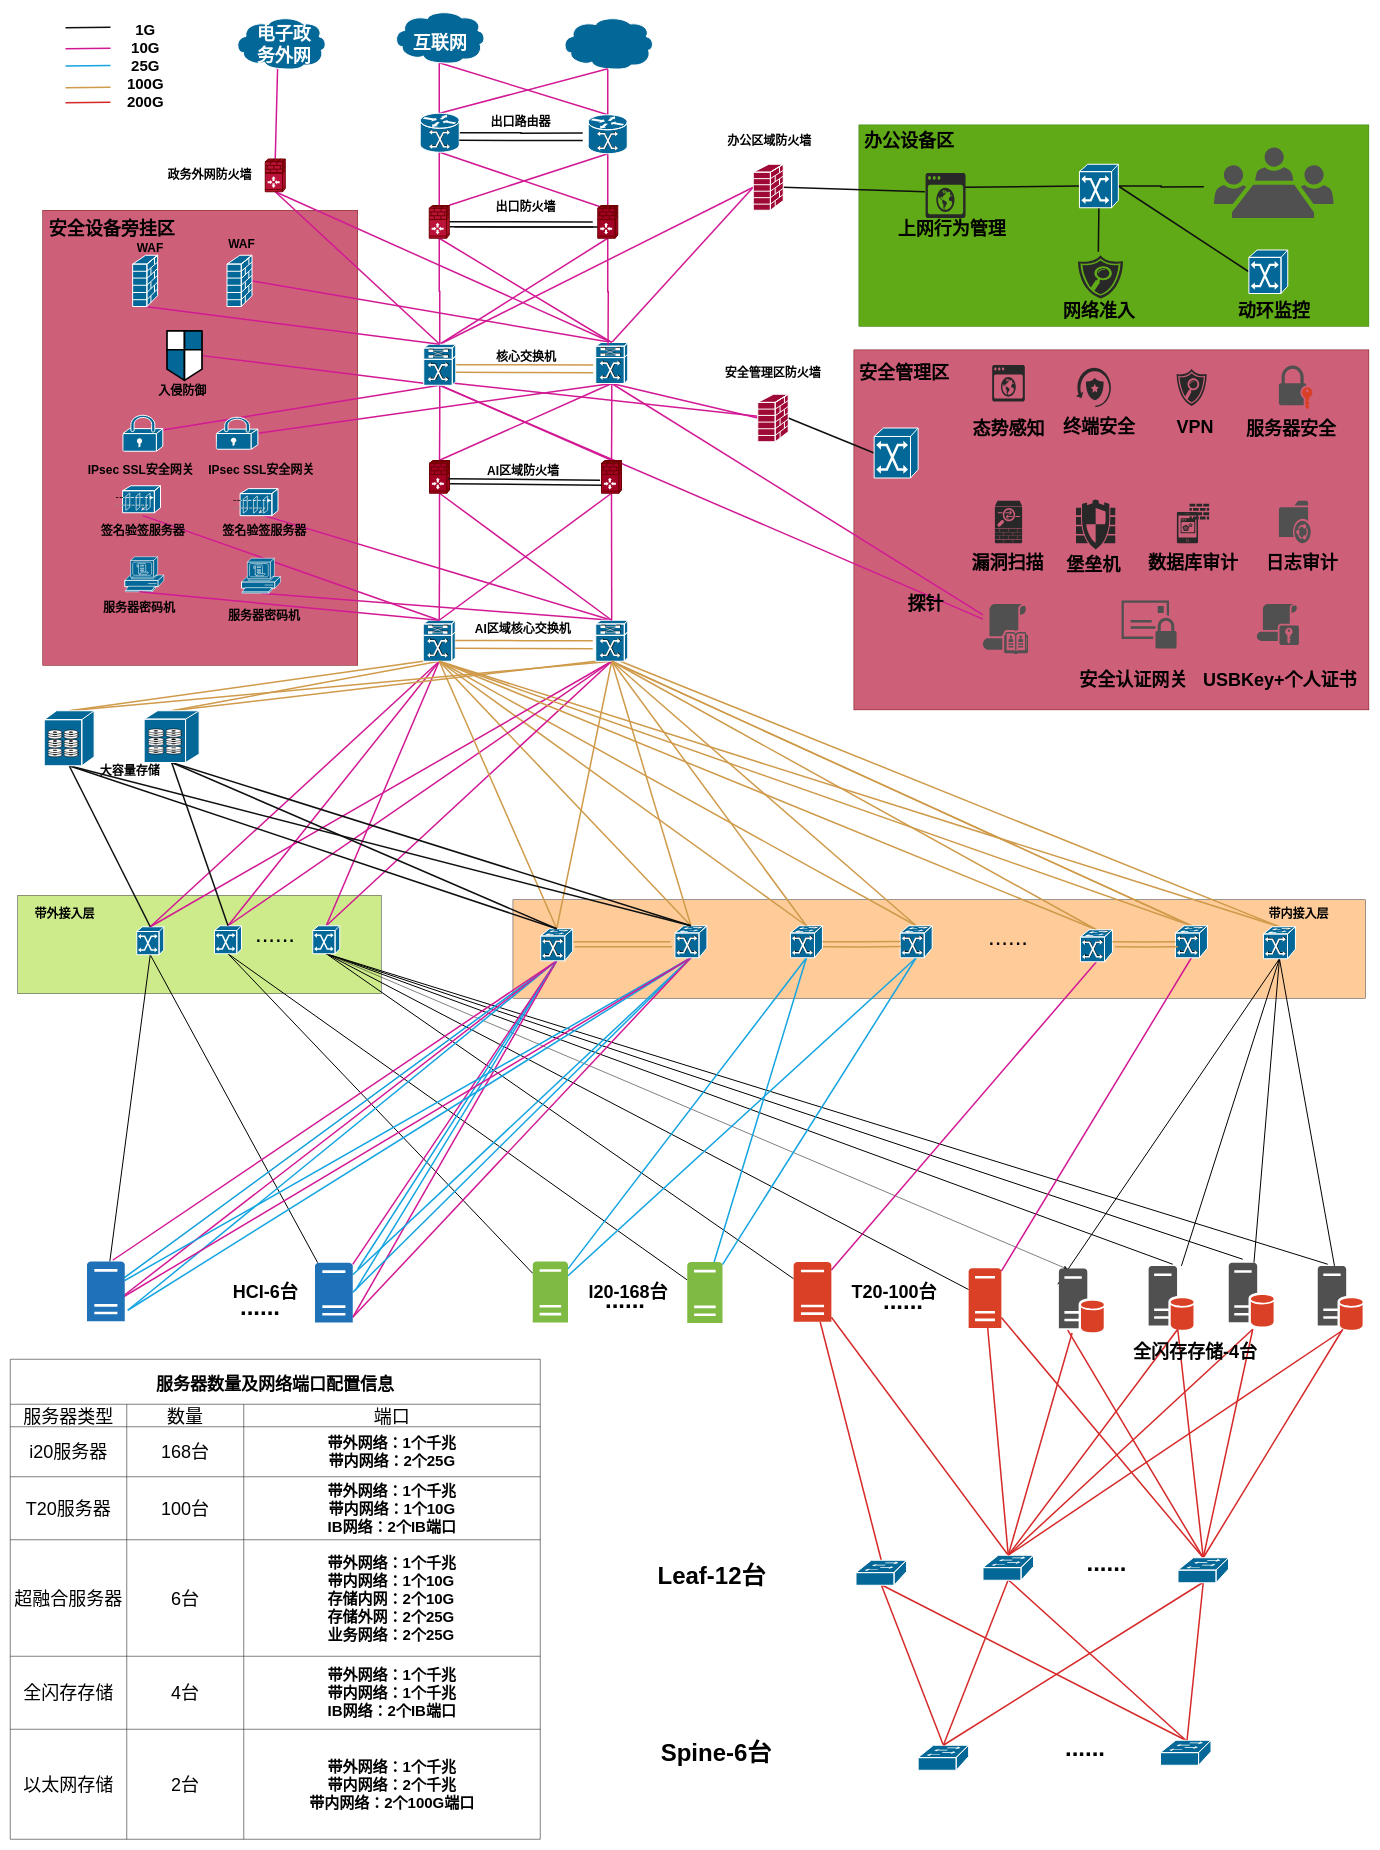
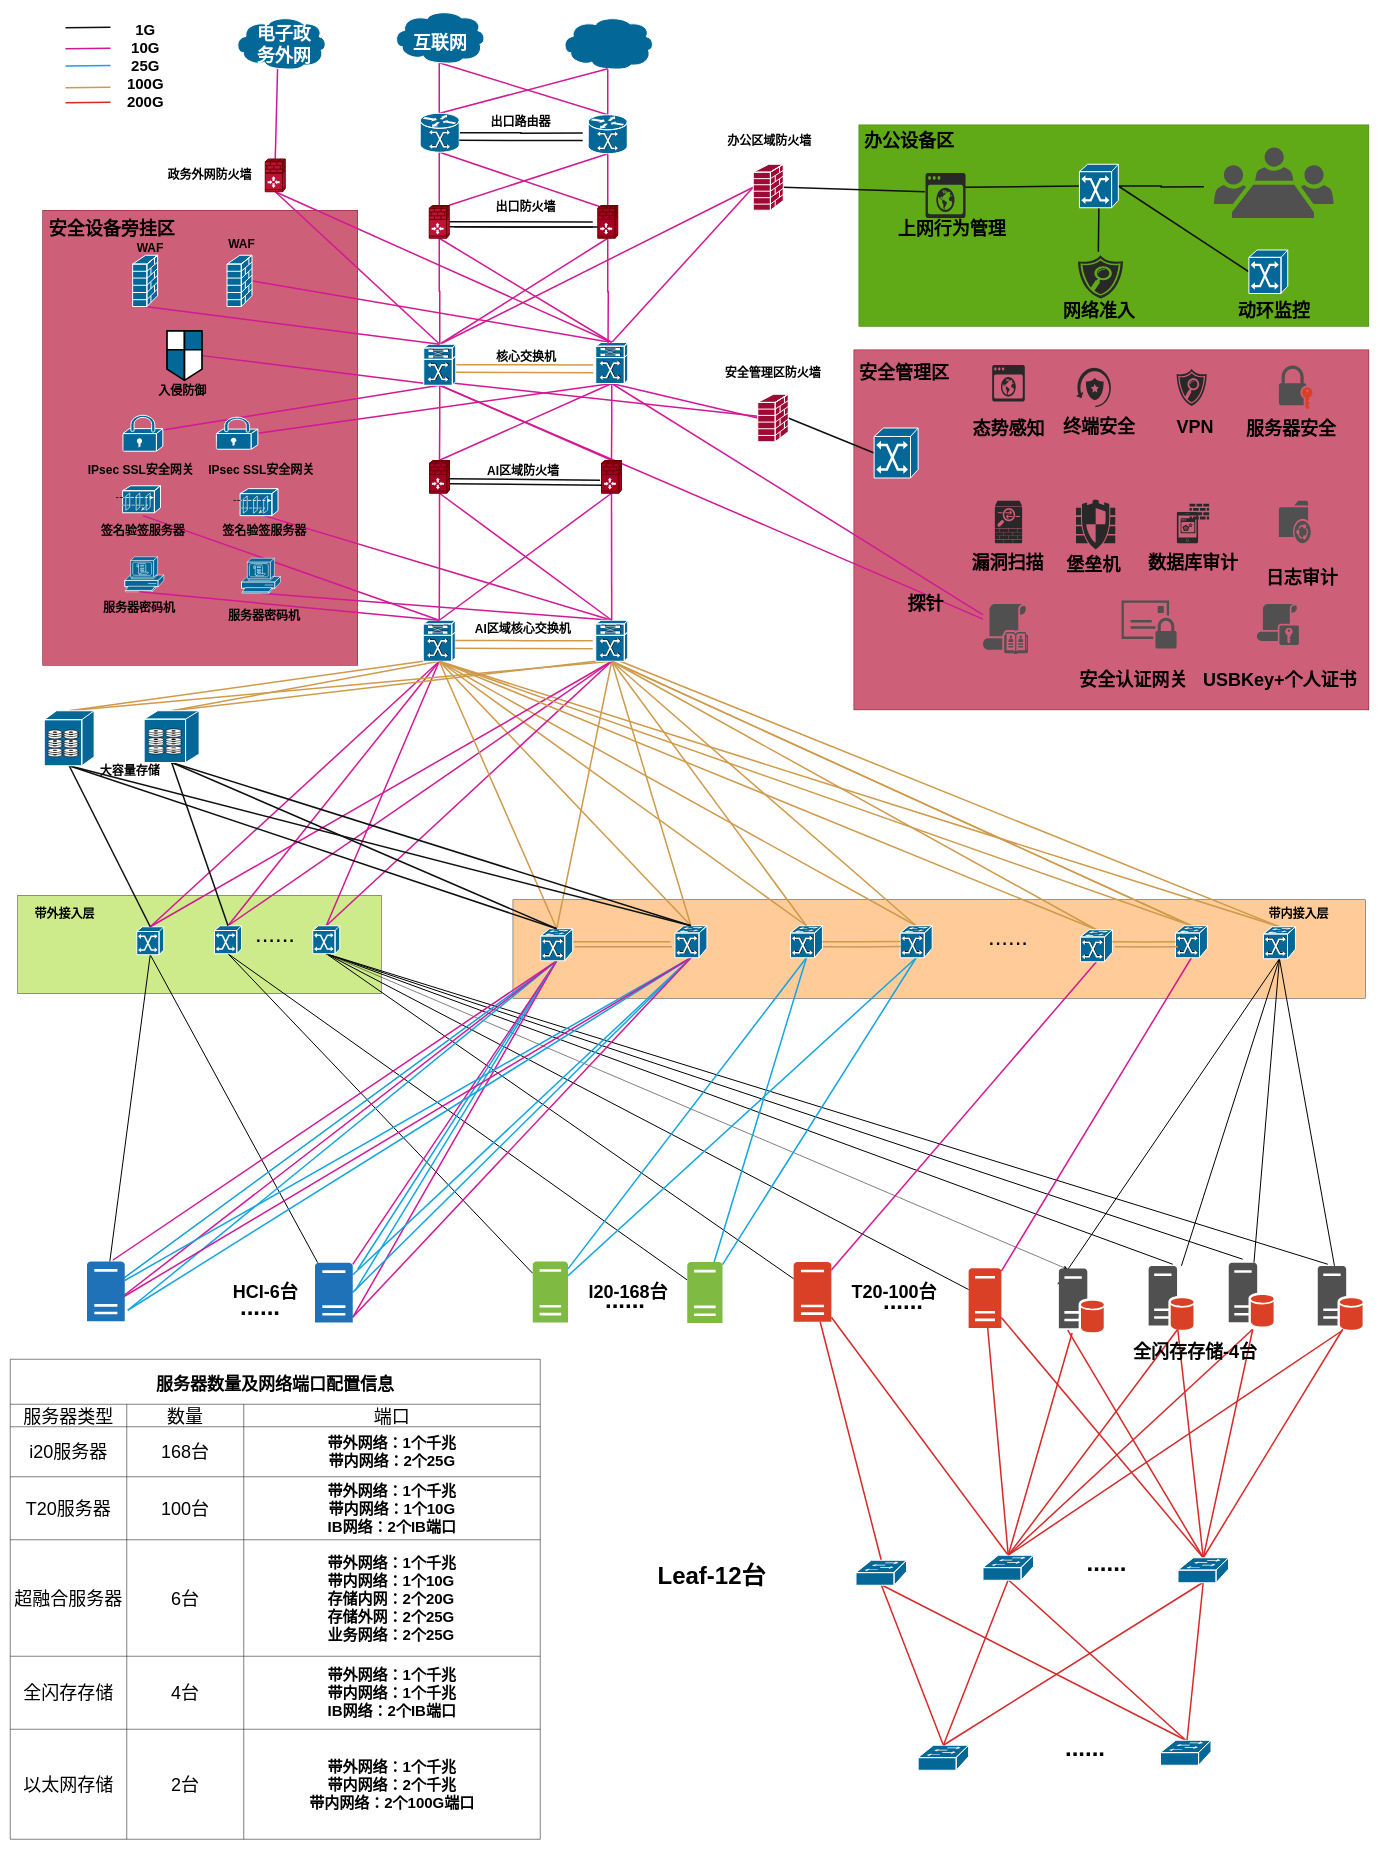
- <mxCell id="235" value="&lt;span style=&quot;font-size: 36px;&quot;&gt;&lt;b&gt;日志审计&lt;/b&gt;&lt;/span&gt;" style="text;strokeColor=none;align=center;fillColor=none;html=1;verticalAlign=middle;whiteSpace=wrap;rounded=0;" parent="1" vertex="1"><mxGeometry x="2507.25" y="1085.75" width="192.5" height="77.5" as="geometry" /></mxCell>
+ <mxCell id="235" value="&lt;span style=&quot;font-size: 36px;&quot;&gt;&lt;b&gt;日志审计&lt;/b&gt;&lt;/span&gt;" style="text;strokeColor=none;align=center;fillColor=none;html=1;verticalAlign=middle;whiteSpace=wrap;rounded=0;" parent="1" vertex="1"><mxGeometry x="2507.25" y="1115.75" width="192.5" height="77.5" as="geometry" /></mxCell>
- <mxCell id="215" value="&lt;div style=&quot;border-color: var(--border-color); text-align: left; font-size: 30px;&quot;&gt;&lt;b style=&quot;border-color: var(--border-color); background-color: initial;&quot;&gt;&lt;font style=&quot;font-size: 30px;&quot;&gt;带外网络：1个千兆&lt;/font&gt;&lt;/b&gt;&lt;/div&gt;&lt;div style=&quot;border-color: var(--border-color); text-align: left; font-size: 30px;&quot;&gt;&lt;b style=&quot;border-color: var(--border-color); background-color: initial;&quot;&gt;&lt;font style=&quot;font-size: 30px;&quot;&gt;带内网络：1个10G&lt;/font&gt;&lt;/b&gt;&lt;/div&gt;&lt;div style=&quot;border-color: var(--border-color); text-align: left; font-size: 30px;&quot;&gt;&lt;b style=&quot;border-color: var(--border-color); background-color: initial;&quot;&gt;&lt;font style=&quot;font-size: 30px;&quot;&gt;存储内网：2个10G&lt;/font&gt;&lt;/b&gt;&lt;/div&gt;&lt;div style=&quot;border-color: var(--border-color); text-align: left; font-size: 30px;&quot;&gt;&lt;b style=&quot;border-color: var(--border-color); background-color: initial;&quot;&gt;&lt;font style=&quot;font-size: 30px;&quot;&gt;存储外网：2个25G&lt;/font&gt;&lt;/b&gt;&lt;/div&gt;&lt;div style=&quot;border-color: var(--border-color); text-align: left; font-size: 30px;&quot;&gt;&lt;b style=&quot;border-color: var(--border-color); background-color: initial;&quot;&gt;&lt;font style=&quot;font-size: 30px;&quot;&gt;业务网络：2个25G&lt;/font&gt;&lt;/b&gt;&lt;/div&gt;" style="shape=partialRectangle;html=1;whiteSpace=wrap;connectable=0;strokeColor=inherit;overflow=hidden;fillColor=none;top=0;left=0;bottom=0;right=0;pointerEvents=1;" parent="212" vertex="1"><mxGeometry x="467" width="593" height="233" as="geometry"><mxRectangle width="593" height="233" as="alternateBounds" /></mxGeometry></mxCell>
+ <mxCell id="215" value="&lt;div style=&quot;border-color: var(--border-color); text-align: left; font-size: 30px;&quot;&gt;&lt;b style=&quot;border-color: var(--border-color); background-color: initial;&quot;&gt;&lt;font style=&quot;font-size: 30px;&quot;&gt;带外网络：1个千兆&lt;/font&gt;&lt;/b&gt;&lt;/div&gt;&lt;div style=&quot;border-color: var(--border-color); text-align: left; font-size: 30px;&quot;&gt;&lt;b style=&quot;border-color: var(--border-color); background-color: initial;&quot;&gt;&lt;font style=&quot;font-size: 30px;&quot;&gt;带内网络：1个10G&lt;/font&gt;&lt;/b&gt;&lt;/div&gt;&lt;div style=&quot;border-color: var(--border-color); text-align: left; font-size: 30px;&quot;&gt;&lt;b style=&quot;border-color: var(--border-color); background-color: initial;&quot;&gt;&lt;font style=&quot;font-size: 30px;&quot;&gt;存储内网：2个20G&lt;/font&gt;&lt;/b&gt;&lt;/div&gt;&lt;div style=&quot;border-color: var(--border-color); text-align: left; font-size: 30px;&quot;&gt;&lt;b style=&quot;border-color: var(--border-color); background-color: initial;&quot;&gt;&lt;font style=&quot;font-size: 30px;&quot;&gt;存储外网：2个25G&lt;/font&gt;&lt;/b&gt;&lt;/div&gt;&lt;div style=&quot;border-color: var(--border-color); text-align: left; font-size: 30px;&quot;&gt;&lt;b style=&quot;border-color: var(--border-color); background-color: initial;&quot;&gt;&lt;font style=&quot;font-size: 30px;&quot;&gt;业务网络：2个25G&lt;/font&gt;&lt;/b&gt;&lt;/div&gt;" style="shape=partialRectangle;html=1;whiteSpace=wrap;connectable=0;strokeColor=inherit;overflow=hidden;fillColor=none;top=0;left=0;bottom=0;right=0;pointerEvents=1;" parent="212" vertex="1"><mxGeometry x="467" width="593" height="233" as="geometry"><mxRectangle width="593" height="233" as="alternateBounds" /></mxGeometry></mxCell>
- <mxCell id="179" value="&lt;b&gt;&lt;font style=&quot;font-size: 48px;&quot;&gt;Spine-6台&lt;/font&gt;&lt;/b&gt;" style="text;strokeColor=none;align=center;fillColor=none;html=1;verticalAlign=middle;whiteSpace=wrap;rounded=0;" parent="1" vertex="1"><mxGeometry x="1265" y="3470" width="333.75" height="70" as="geometry" /></mxCell>
